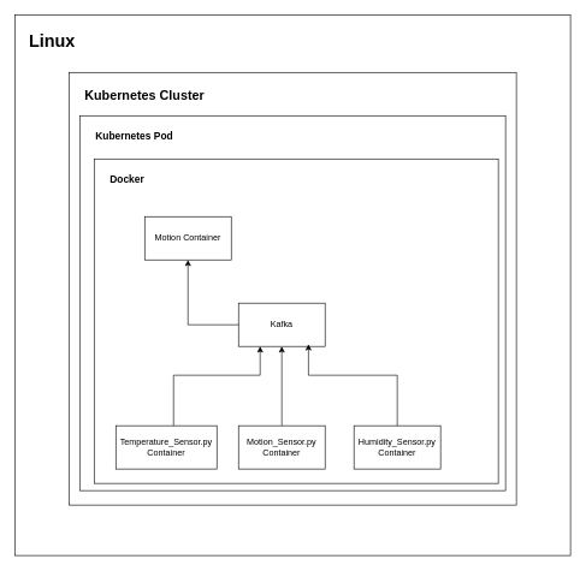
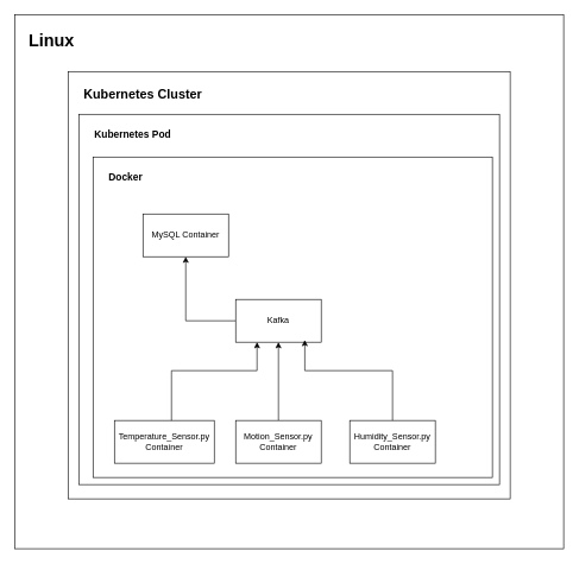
- <mxCell id="10" value="&lt;div&gt;Motion Container&lt;/div&gt;" style="rounded=0;whiteSpace=wrap;html=1;" vertex="1" parent="1"><mxGeometry x="200" y="300" width="120" height="60" as="geometry" /></mxCell>
+ <mxCell id="10" value="&lt;div&gt;MySQL Container&lt;/div&gt;" style="rounded=0;whiteSpace=wrap;html=1;" vertex="1" parent="1"><mxGeometry x="200" y="300" width="120" height="60" as="geometry" /></mxCell>
